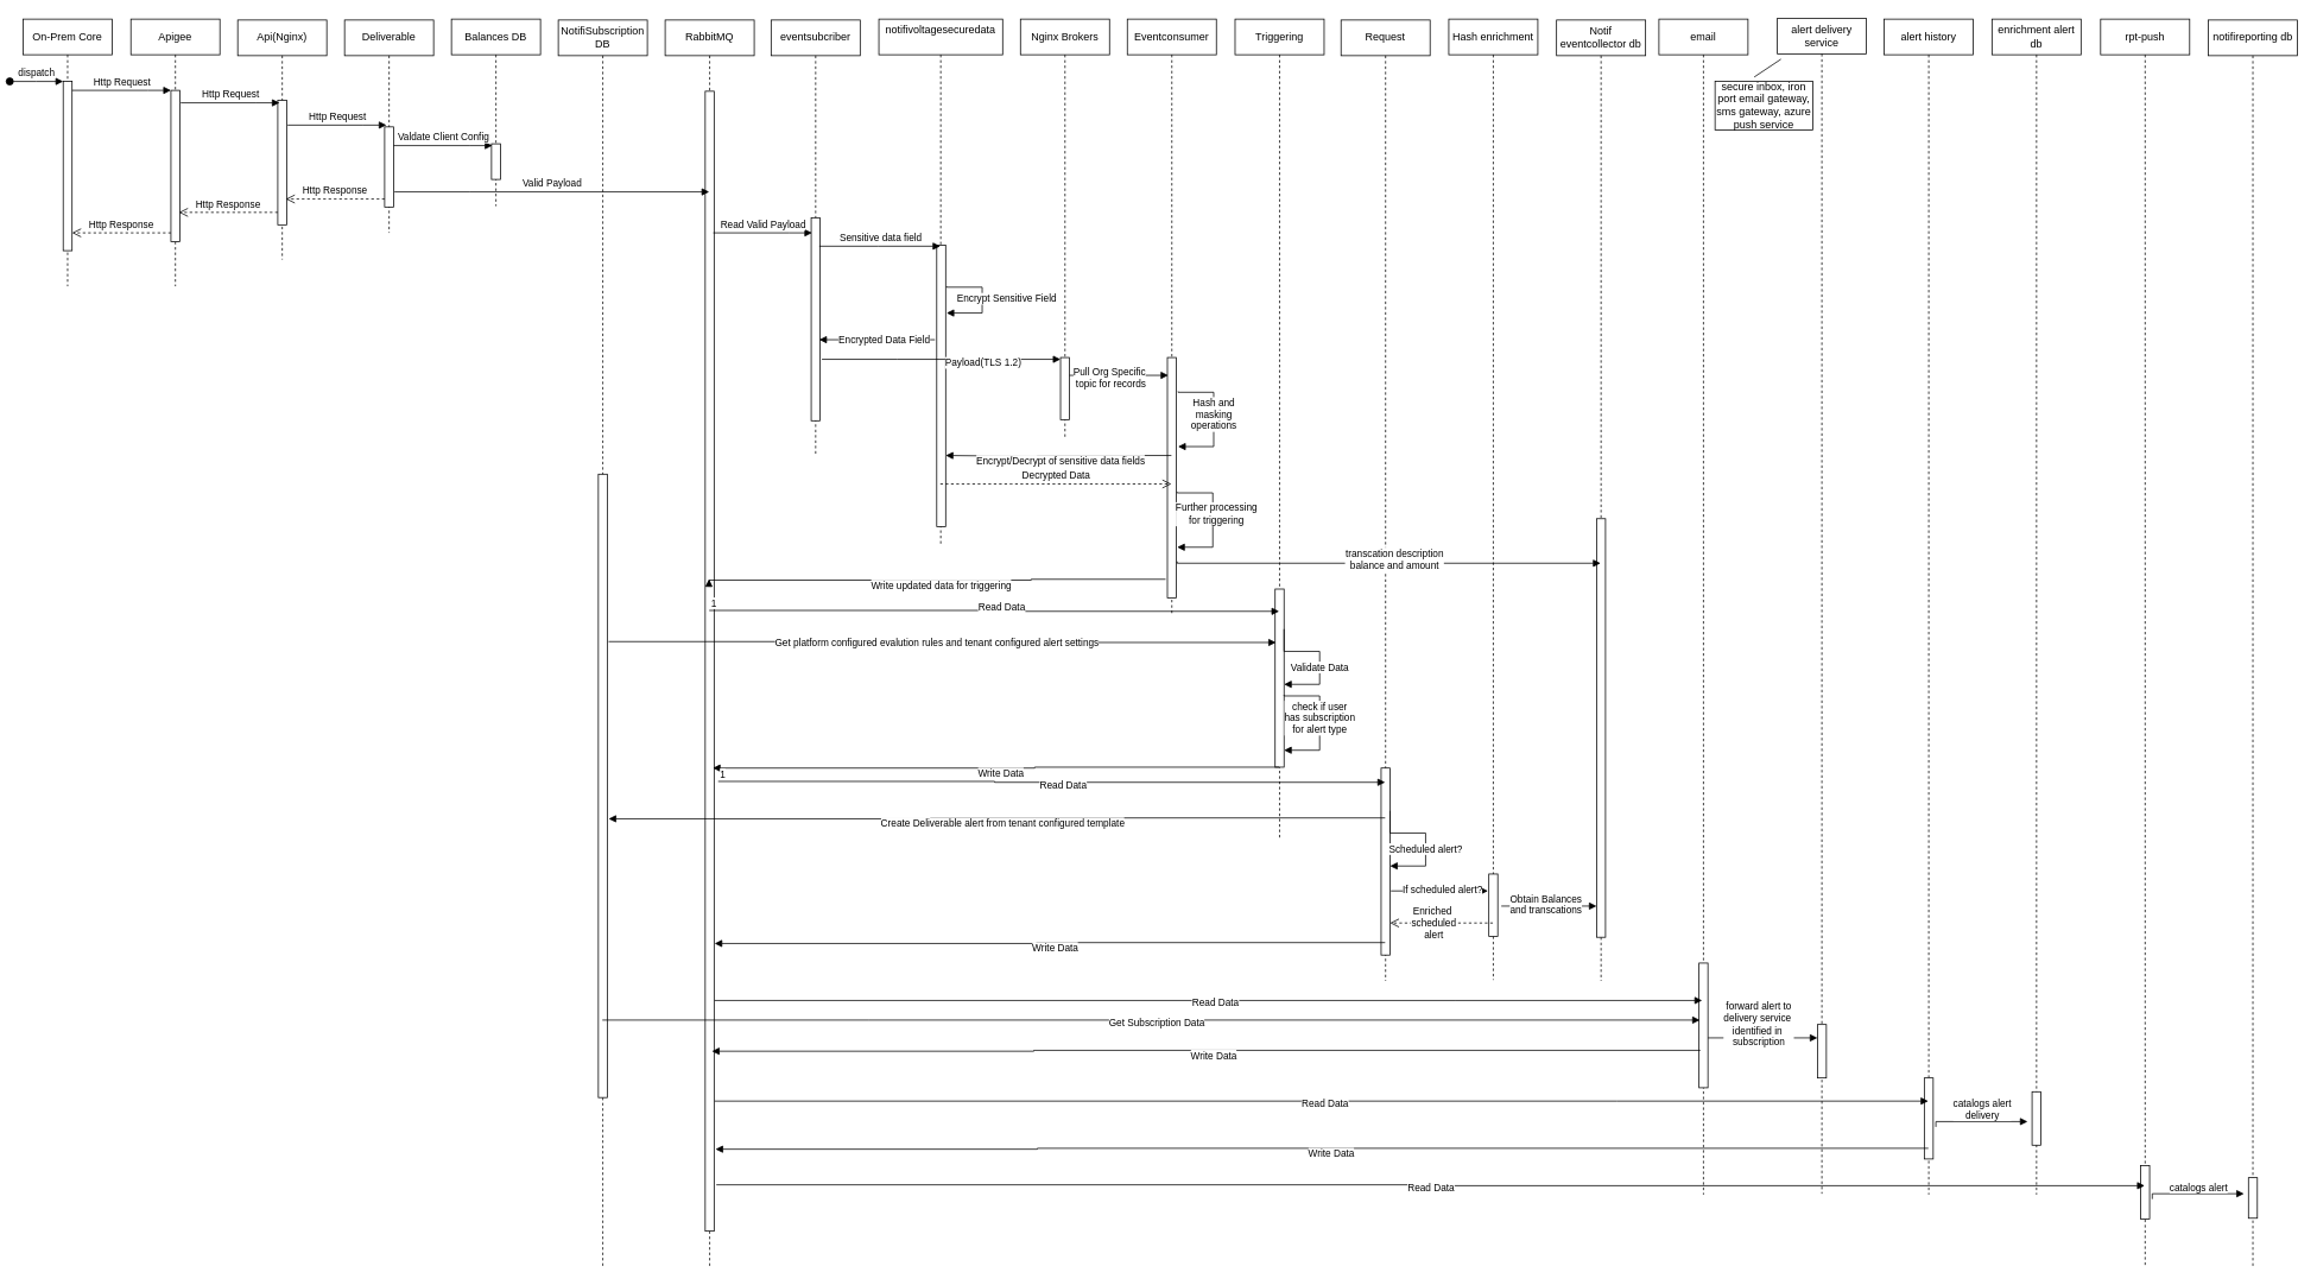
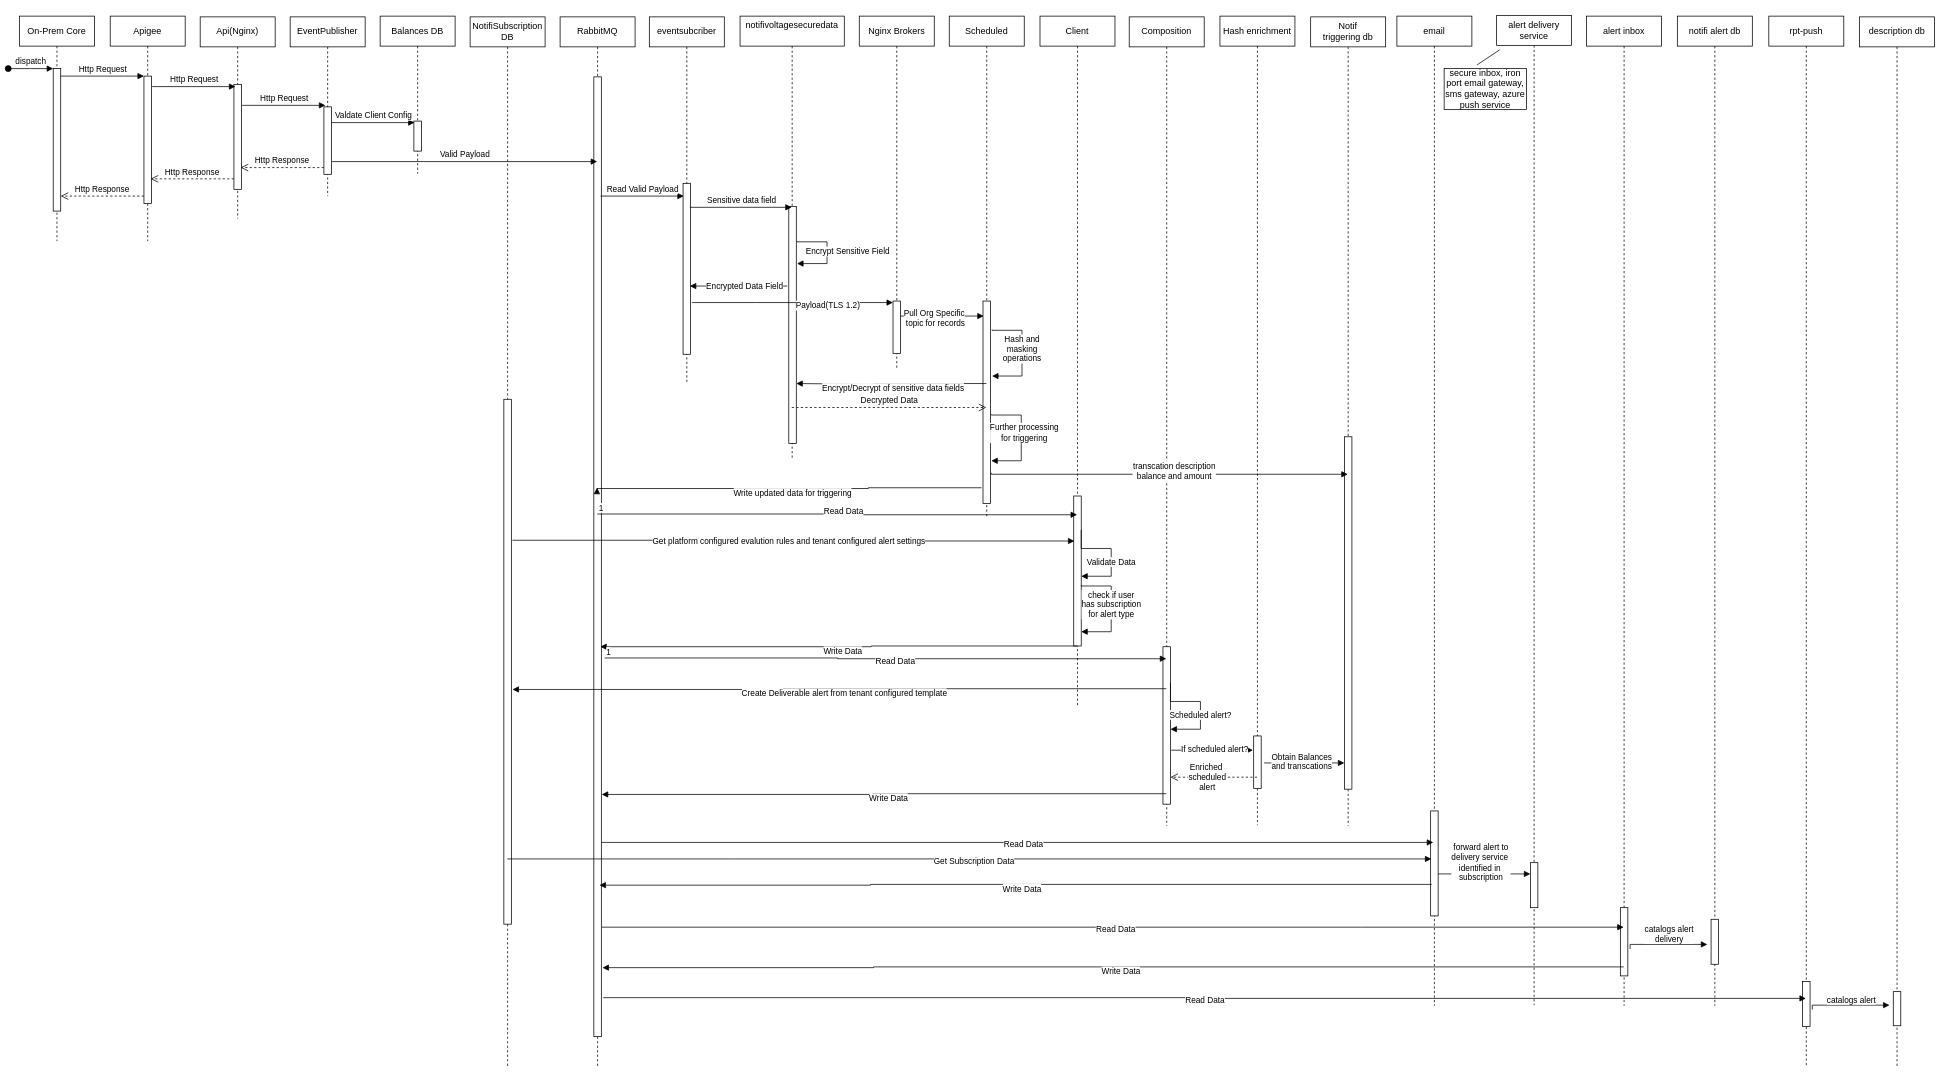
- <mxCell id="38" value="Eventconsumer" style="shape=umlLifeline;perimeter=lifelinePerimeter;whiteSpace=wrap;html=1;container=0;dropTarget=0;collapsible=0;recursiveResize=0;outlineConnect=0;portConstraint=eastwest;newEdgeStyle={&quot;edgeStyle&quot;:&quot;elbowEdgeStyle&quot;,&quot;elbow&quot;:&quot;vertical&quot;,&quot;curved&quot;:0,&quot;rounded&quot;:0};" parent="1" vertex="1"><mxGeometry x="1260" y="21" width="100" height="670" as="geometry" /></mxCell>
+ <mxCell id="38" value="Scheduled" style="shape=umlLifeline;perimeter=lifelinePerimeter;whiteSpace=wrap;html=1;container=0;dropTarget=0;collapsible=0;recursiveResize=0;outlineConnect=0;portConstraint=eastwest;newEdgeStyle={&quot;edgeStyle&quot;:&quot;elbowEdgeStyle&quot;,&quot;elbow&quot;:&quot;vertical&quot;,&quot;curved&quot;:0,&quot;rounded&quot;:0};" parent="1" vertex="1"><mxGeometry x="1260" y="21" width="100" height="670" as="geometry" /></mxCell>
- <mxCell id="51" value="Triggering" style="shape=umlLifeline;perimeter=lifelinePerimeter;whiteSpace=wrap;html=1;container=0;dropTarget=0;collapsible=0;recursiveResize=0;outlineConnect=0;portConstraint=eastwest;newEdgeStyle={&quot;edgeStyle&quot;:&quot;elbowEdgeStyle&quot;,&quot;elbow&quot;:&quot;vertical&quot;,&quot;curved&quot;:0,&quot;rounded&quot;:0};" vertex="1" parent="1"><mxGeometry x="1381" y="21" width="100" height="920" as="geometry" /></mxCell>
+ <mxCell id="51" value="Client" style="shape=umlLifeline;perimeter=lifelinePerimeter;whiteSpace=wrap;html=1;container=0;dropTarget=0;collapsible=0;recursiveResize=0;outlineConnect=0;portConstraint=eastwest;newEdgeStyle={&quot;edgeStyle&quot;:&quot;elbowEdgeStyle&quot;,&quot;elbow&quot;:&quot;vertical&quot;,&quot;curved&quot;:0,&quot;rounded&quot;:0};" vertex="1" parent="1"><mxGeometry x="1381" y="21" width="100" height="920" as="geometry" /></mxCell>
- <mxCell id="99" value="alert history" style="shape=umlLifeline;perimeter=lifelinePerimeter;whiteSpace=wrap;html=1;container=0;dropTarget=0;collapsible=0;recursiveResize=0;outlineConnect=0;portConstraint=eastwest;newEdgeStyle={&quot;edgeStyle&quot;:&quot;elbowEdgeStyle&quot;,&quot;elbow&quot;:&quot;vertical&quot;,&quot;curved&quot;:0,&quot;rounded&quot;:0};" vertex="1" parent="1"><mxGeometry x="2110" y="21" width="100" height="1320" as="geometry" /></mxCell>
+ <mxCell id="99" value="alert inbox" style="shape=umlLifeline;perimeter=lifelinePerimeter;whiteSpace=wrap;html=1;container=0;dropTarget=0;collapsible=0;recursiveResize=0;outlineConnect=0;portConstraint=eastwest;newEdgeStyle={&quot;edgeStyle&quot;:&quot;elbowEdgeStyle&quot;,&quot;elbow&quot;:&quot;vertical&quot;,&quot;curved&quot;:0,&quot;rounded&quot;:0};" vertex="1" parent="1"><mxGeometry x="2110" y="21" width="100" height="1320" as="geometry" /></mxCell>
- <mxCell id="105" value="enrichment alert db" style="shape=umlLifeline;perimeter=lifelinePerimeter;whiteSpace=wrap;html=1;container=0;dropTarget=0;collapsible=0;recursiveResize=0;outlineConnect=0;portConstraint=eastwest;newEdgeStyle={&quot;edgeStyle&quot;:&quot;elbowEdgeStyle&quot;,&quot;elbow&quot;:&quot;vertical&quot;,&quot;curved&quot;:0,&quot;rounded&quot;:0};" vertex="1" parent="1"><mxGeometry x="2231" y="21" width="100" height="1320" as="geometry" /></mxCell>
+ <mxCell id="105" value="notifi alert db" style="shape=umlLifeline;perimeter=lifelinePerimeter;whiteSpace=wrap;html=1;container=0;dropTarget=0;collapsible=0;recursiveResize=0;outlineConnect=0;portConstraint=eastwest;newEdgeStyle={&quot;edgeStyle&quot;:&quot;elbowEdgeStyle&quot;,&quot;elbow&quot;:&quot;vertical&quot;,&quot;curved&quot;:0,&quot;rounded&quot;:0};" vertex="1" parent="1"><mxGeometry x="2231" y="21" width="100" height="1320" as="geometry" /></mxCell>
- <mxCell id="13" value="Deliverable" style="shape=umlLifeline;perimeter=lifelinePerimeter;whiteSpace=wrap;html=1;container=0;dropTarget=0;collapsible=0;recursiveResize=0;outlineConnect=0;portConstraint=eastwest;newEdgeStyle={&quot;edgeStyle&quot;:&quot;elbowEdgeStyle&quot;,&quot;elbow&quot;:&quot;vertical&quot;,&quot;curved&quot;:0,&quot;rounded&quot;:0};" parent="1" vertex="1"><mxGeometry x="381" y="22" width="100" height="239" as="geometry" /></mxCell>
+ <mxCell id="13" value="EventPublisher" style="shape=umlLifeline;perimeter=lifelinePerimeter;whiteSpace=wrap;html=1;container=0;dropTarget=0;collapsible=0;recursiveResize=0;outlineConnect=0;portConstraint=eastwest;newEdgeStyle={&quot;edgeStyle&quot;:&quot;elbowEdgeStyle&quot;,&quot;elbow&quot;:&quot;vertical&quot;,&quot;curved&quot;:0,&quot;rounded&quot;:0};" parent="1" vertex="1"><mxGeometry x="381" y="22" width="100" height="239" as="geometry" /></mxCell>
- <mxCell id="64" value="Request" style="shape=umlLifeline;perimeter=lifelinePerimeter;whiteSpace=wrap;html=1;container=0;dropTarget=0;collapsible=0;recursiveResize=0;outlineConnect=0;portConstraint=eastwest;newEdgeStyle={&quot;edgeStyle&quot;:&quot;elbowEdgeStyle&quot;,&quot;elbow&quot;:&quot;vertical&quot;,&quot;curved&quot;:0,&quot;rounded&quot;:0};" vertex="1" parent="1"><mxGeometry x="1500" y="22" width="100" height="1079" as="geometry" /></mxCell>
+ <mxCell id="64" value="Composition" style="shape=umlLifeline;perimeter=lifelinePerimeter;whiteSpace=wrap;html=1;container=0;dropTarget=0;collapsible=0;recursiveResize=0;outlineConnect=0;portConstraint=eastwest;newEdgeStyle={&quot;edgeStyle&quot;:&quot;elbowEdgeStyle&quot;,&quot;elbow&quot;:&quot;vertical&quot;,&quot;curved&quot;:0,&quot;rounded&quot;:0};" vertex="1" parent="1"><mxGeometry x="1500" y="22" width="100" height="1079" as="geometry" /></mxCell>
- <mxCell id="81" value="Notif&lt;div&gt;eventcollector db&lt;/div&gt;" style="shape=umlLifeline;perimeter=lifelinePerimeter;whiteSpace=wrap;html=1;container=0;dropTarget=0;collapsible=0;recursiveResize=0;outlineConnect=0;portConstraint=eastwest;newEdgeStyle={&quot;edgeStyle&quot;:&quot;elbowEdgeStyle&quot;,&quot;elbow&quot;:&quot;vertical&quot;,&quot;curved&quot;:0,&quot;rounded&quot;:0};" vertex="1" parent="1"><mxGeometry x="1742" y="22" width="100" height="1079" as="geometry" /></mxCell>
+ <mxCell id="81" value="Notif&lt;div&gt;triggering db&lt;/div&gt;" style="shape=umlLifeline;perimeter=lifelinePerimeter;whiteSpace=wrap;html=1;container=0;dropTarget=0;collapsible=0;recursiveResize=0;outlineConnect=0;portConstraint=eastwest;newEdgeStyle={&quot;edgeStyle&quot;:&quot;elbowEdgeStyle&quot;,&quot;elbow&quot;:&quot;vertical&quot;,&quot;curved&quot;:0,&quot;rounded&quot;:0};" vertex="1" parent="1"><mxGeometry x="1742" y="22" width="100" height="1079" as="geometry" /></mxCell>
- <mxCell id="110" value="notifireporting db" style="shape=umlLifeline;perimeter=lifelinePerimeter;whiteSpace=wrap;html=1;container=0;dropTarget=0;collapsible=0;recursiveResize=0;outlineConnect=0;portConstraint=eastwest;newEdgeStyle={&quot;edgeStyle&quot;:&quot;elbowEdgeStyle&quot;,&quot;elbow&quot;:&quot;vertical&quot;,&quot;curved&quot;:0,&quot;rounded&quot;:0};" vertex="1" parent="1"><mxGeometry x="2474" y="22" width="100" height="1399" as="geometry" /></mxCell>
+ <mxCell id="110" value="description db" style="shape=umlLifeline;perimeter=lifelinePerimeter;whiteSpace=wrap;html=1;container=0;dropTarget=0;collapsible=0;recursiveResize=0;outlineConnect=0;portConstraint=eastwest;newEdgeStyle={&quot;edgeStyle&quot;:&quot;elbowEdgeStyle&quot;,&quot;elbow&quot;:&quot;vertical&quot;,&quot;curved&quot;:0,&quot;rounded&quot;:0};" vertex="1" parent="1"><mxGeometry x="2474" y="22" width="100" height="1399" as="geometry" /></mxCell>
